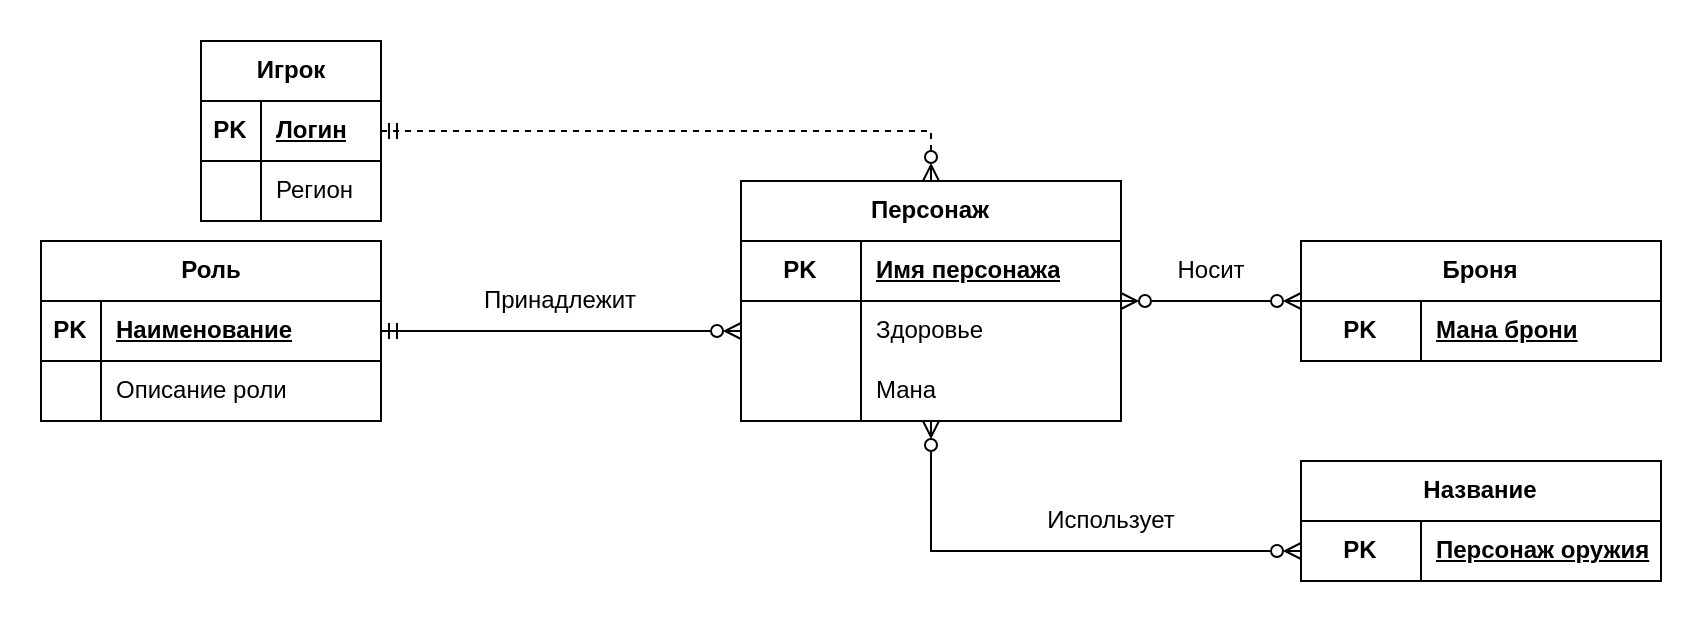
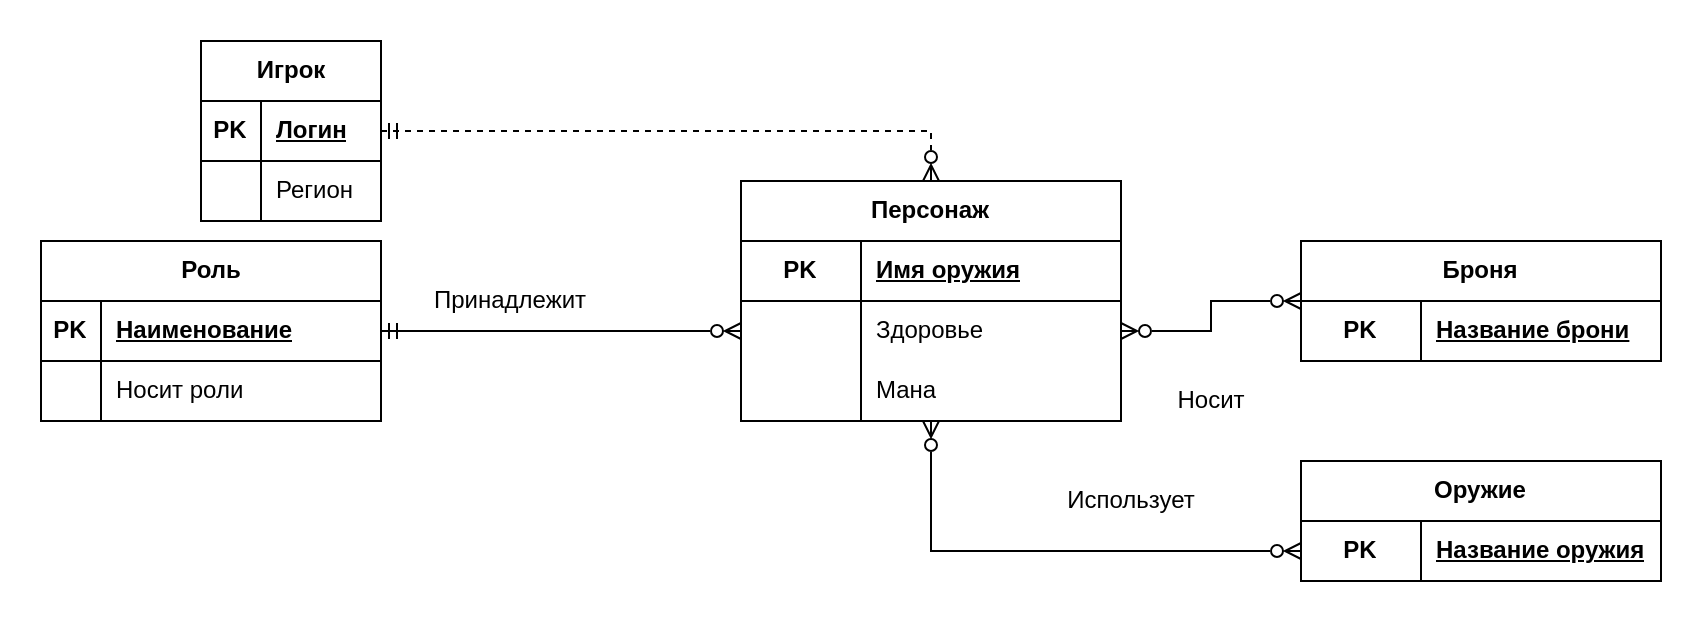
- <mxCell id="14" value="Имя персонажа" style="shape=partialRectangle;connectable=0;fillColor=none;top=0;left=0;bottom=0;right=0;align=left;spacingLeft=6;fontStyle=5;overflow=hidden;html=1;whiteSpace=wrap;" vertex="1" parent="12"><mxGeometry x="60" width="130" height="30" as="geometry"><mxRectangle width="130" height="30" as="alternateBounds" /></mxGeometry></mxCell>
+ <mxCell id="14" value="Имя оружия" style="shape=partialRectangle;connectable=0;fillColor=none;top=0;left=0;bottom=0;right=0;align=left;spacingLeft=6;fontStyle=5;overflow=hidden;html=1;whiteSpace=wrap;" vertex="1" parent="12"><mxGeometry x="60" width="130" height="30" as="geometry"><mxRectangle width="130" height="30" as="alternateBounds" /></mxGeometry></mxCell>
- <mxCell id="44" value="Носит" style="text;html=1;align=center;verticalAlign=middle;resizable=0;points=[];autosize=1;strokeColor=none;fillColor=none;" vertex="1" parent="1"><mxGeometry x="575" y="120" width="60" height="30" as="geometry" /></mxCell>
+ <mxCell id="44" value="Носит" style="text;html=1;align=center;verticalAlign=middle;resizable=0;points=[];autosize=1;strokeColor=none;fillColor=none;" vertex="1" parent="1"><mxGeometry x="575" y="185" width="60" height="30" as="geometry" /></mxCell>
- <mxCell id="43" value="Принадлежит" style="text;strokeColor=none;align=center;fillColor=none;html=1;verticalAlign=middle;whiteSpace=wrap;rounded=0;" vertex="1" parent="1"><mxGeometry x="250" y="135" width="60" height="30" as="geometry" /></mxCell>
+ <mxCell id="43" value="Принадлежит" style="text;strokeColor=none;align=center;fillColor=none;html=1;verticalAlign=middle;whiteSpace=wrap;rounded=0;" vertex="1" parent="1"><mxGeometry x="225" y="135" width="60" height="30" as="geometry" /></mxCell>
- <mxCell id="30" style="edgeStyle=orthogonalEdgeStyle;rounded=0;orthogonalLoop=1;jettySize=auto;html=1;endArrow=ERzeroToMany;endFill=0;startArrow=ERzeroToMany;startFill=0;" edge="1" parent="1" source="31" target="11"><mxGeometry relative="1" as="geometry" /></mxCell>
+ <mxCell id="30" style="edgeStyle=orthogonalEdgeStyle;rounded=0;orthogonalLoop=1;jettySize=auto;html=1;endArrow=ERzeroToMany;endFill=0;startArrow=ERzeroToMany;startFill=0;" edge="1" parent="1" source="31" target="17"><mxGeometry relative="1" as="geometry" /></mxCell>
- <mxCell id="34" value="Мана брони" style="shape=partialRectangle;connectable=0;fillColor=none;top=0;left=0;bottom=0;right=0;align=left;spacingLeft=6;fontStyle=5;overflow=hidden;html=1;whiteSpace=wrap;" vertex="1" parent="32"><mxGeometry x="60" width="120" height="30" as="geometry"><mxRectangle width="120" height="30" as="alternateBounds" /></mxGeometry></mxCell>
+ <mxCell id="34" value="Название брони" style="shape=partialRectangle;connectable=0;fillColor=none;top=0;left=0;bottom=0;right=0;align=left;spacingLeft=6;fontStyle=5;overflow=hidden;html=1;whiteSpace=wrap;" vertex="1" parent="32"><mxGeometry x="60" width="120" height="30" as="geometry"><mxRectangle width="120" height="30" as="alternateBounds" /></mxGeometry></mxCell>
- <mxCell id="29" value=" Описание роли" style="shape=partialRectangle;connectable=0;fillColor=none;top=0;left=0;bottom=0;right=0;align=left;spacingLeft=6;overflow=hidden;whiteSpace=wrap;html=1;" vertex="1" parent="27"><mxGeometry x="30" width="140" height="30" as="geometry"><mxRectangle width="140" height="30" as="alternateBounds" /></mxGeometry></mxCell>
+ <mxCell id="29" value=" Носит роли" style="shape=partialRectangle;connectable=0;fillColor=none;top=0;left=0;bottom=0;right=0;align=left;spacingLeft=6;overflow=hidden;whiteSpace=wrap;html=1;" vertex="1" parent="27"><mxGeometry x="30" width="140" height="30" as="geometry"><mxRectangle width="140" height="30" as="alternateBounds" /></mxGeometry></mxCell>
- <mxCell id="35" value="Название" style="shape=table;startSize=30;container=1;collapsible=1;childLayout=tableLayout;fixedRows=1;rowLines=0;fontStyle=1;align=center;resizeLast=1;html=1;whiteSpace=wrap;" vertex="1" parent="1"><mxGeometry x="650" y="230" width="180" height="60" as="geometry" /></mxCell>
+ <mxCell id="35" value="Оружие" style="shape=table;startSize=30;container=1;collapsible=1;childLayout=tableLayout;fixedRows=1;rowLines=0;fontStyle=1;align=center;resizeLast=1;html=1;whiteSpace=wrap;" vertex="1" parent="1"><mxGeometry x="650" y="230" width="180" height="60" as="geometry" /></mxCell>
- <mxCell id="45" value="Использует" style="text;html=1;align=center;verticalAlign=middle;resizable=0;points=[];autosize=1;strokeColor=none;fillColor=none;" vertex="1" parent="1"><mxGeometry x="510" y="245" width="90" height="30" as="geometry" /></mxCell>
+ <mxCell id="45" value="Использует" style="text;html=1;align=center;verticalAlign=middle;resizable=0;points=[];autosize=1;strokeColor=none;fillColor=none;" vertex="1" parent="1"><mxGeometry x="520" y="235" width="90" height="30" as="geometry" /></mxCell>
- <mxCell id="38" value="Персонаж оружия" style="shape=partialRectangle;connectable=0;fillColor=none;top=0;left=0;bottom=0;right=0;align=left;spacingLeft=6;fontStyle=5;overflow=hidden;html=1;whiteSpace=wrap;" vertex="1" parent="36"><mxGeometry x="60" width="120" height="30" as="geometry"><mxRectangle width="120" height="30" as="alternateBounds" /></mxGeometry></mxCell>
+ <mxCell id="38" value="Название оружия" style="shape=partialRectangle;connectable=0;fillColor=none;top=0;left=0;bottom=0;right=0;align=left;spacingLeft=6;fontStyle=5;overflow=hidden;html=1;whiteSpace=wrap;" vertex="1" parent="36"><mxGeometry x="60" width="120" height="30" as="geometry"><mxRectangle width="120" height="30" as="alternateBounds" /></mxGeometry></mxCell>
